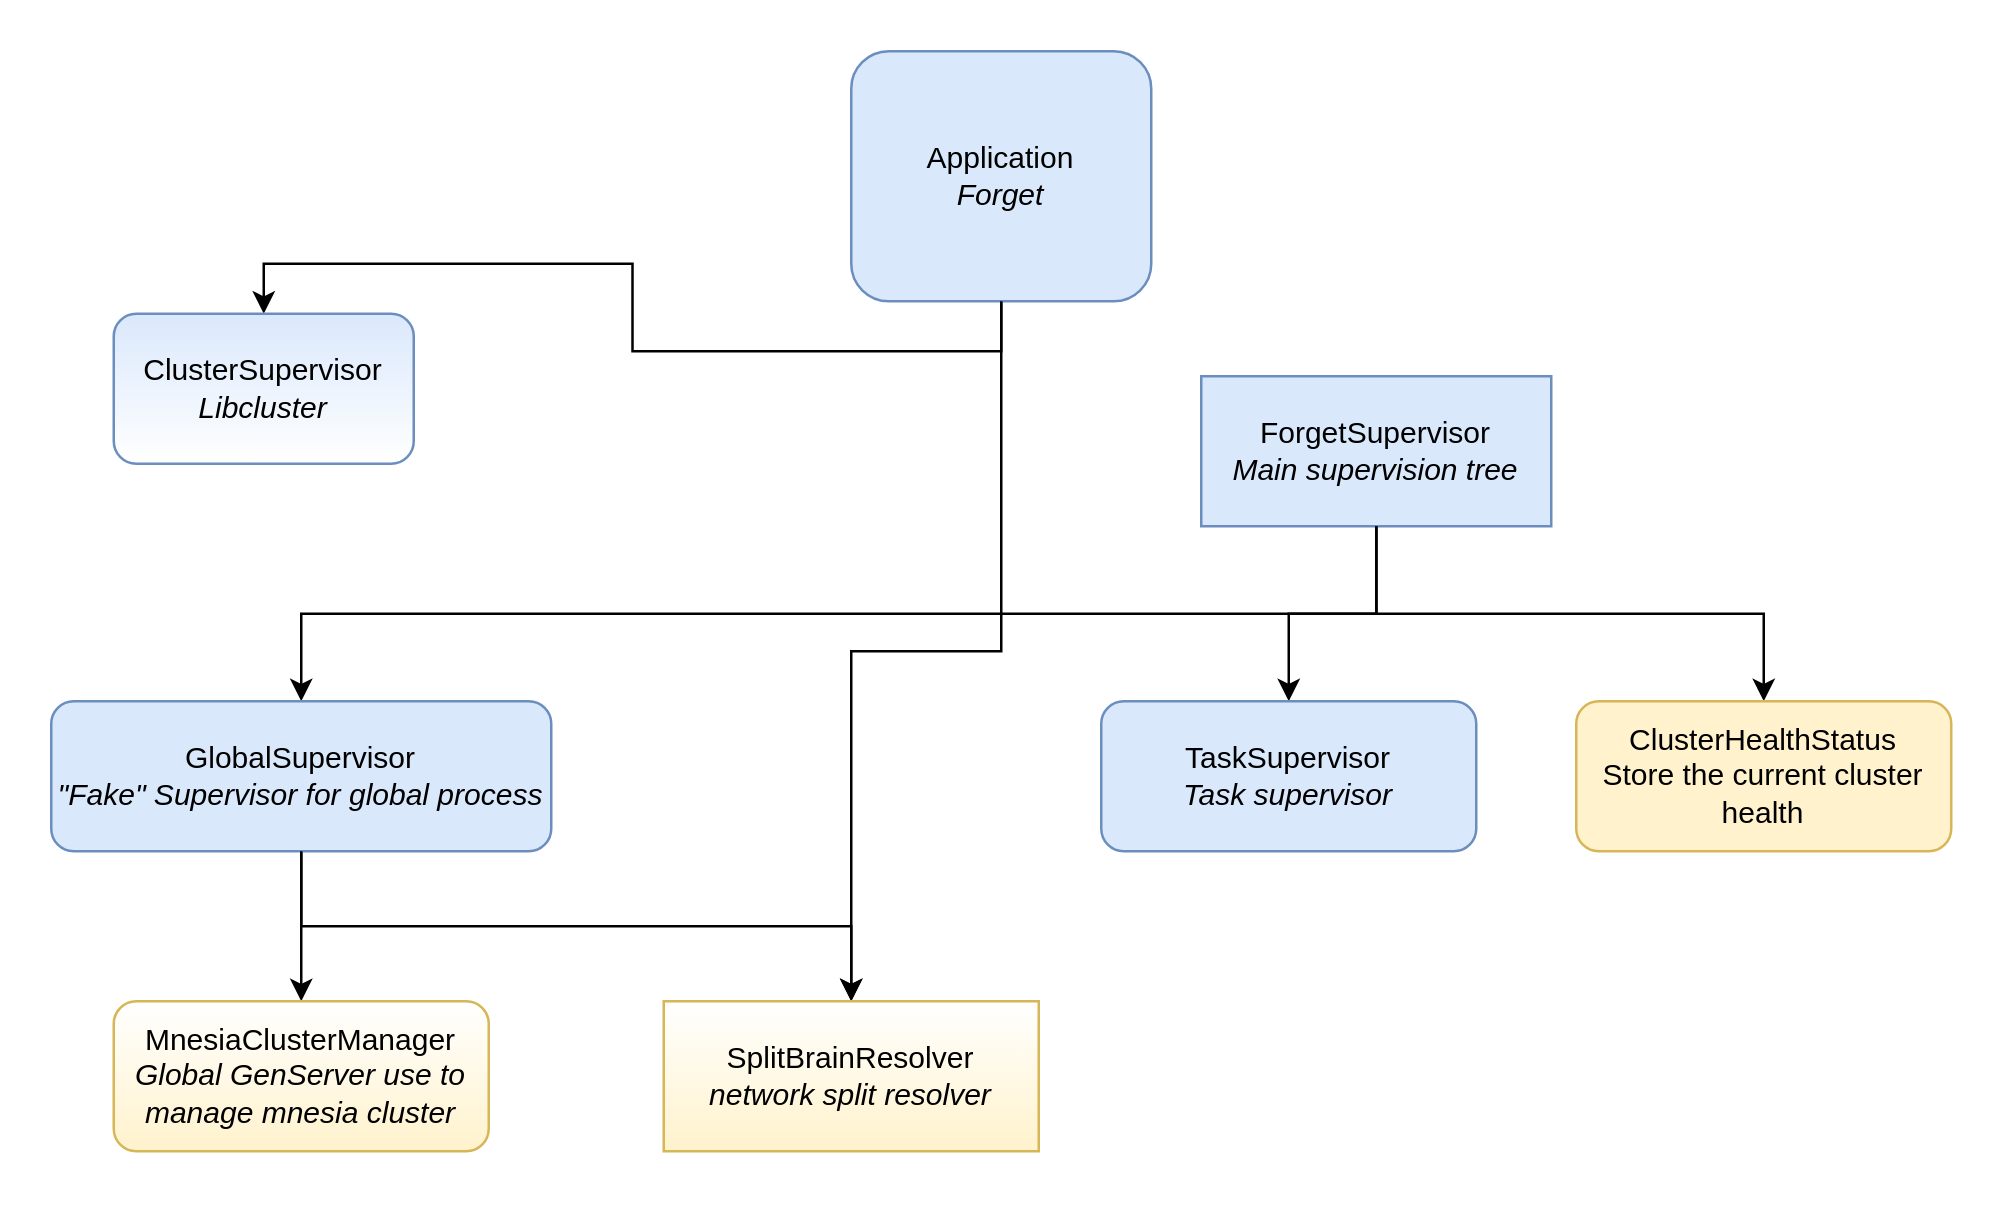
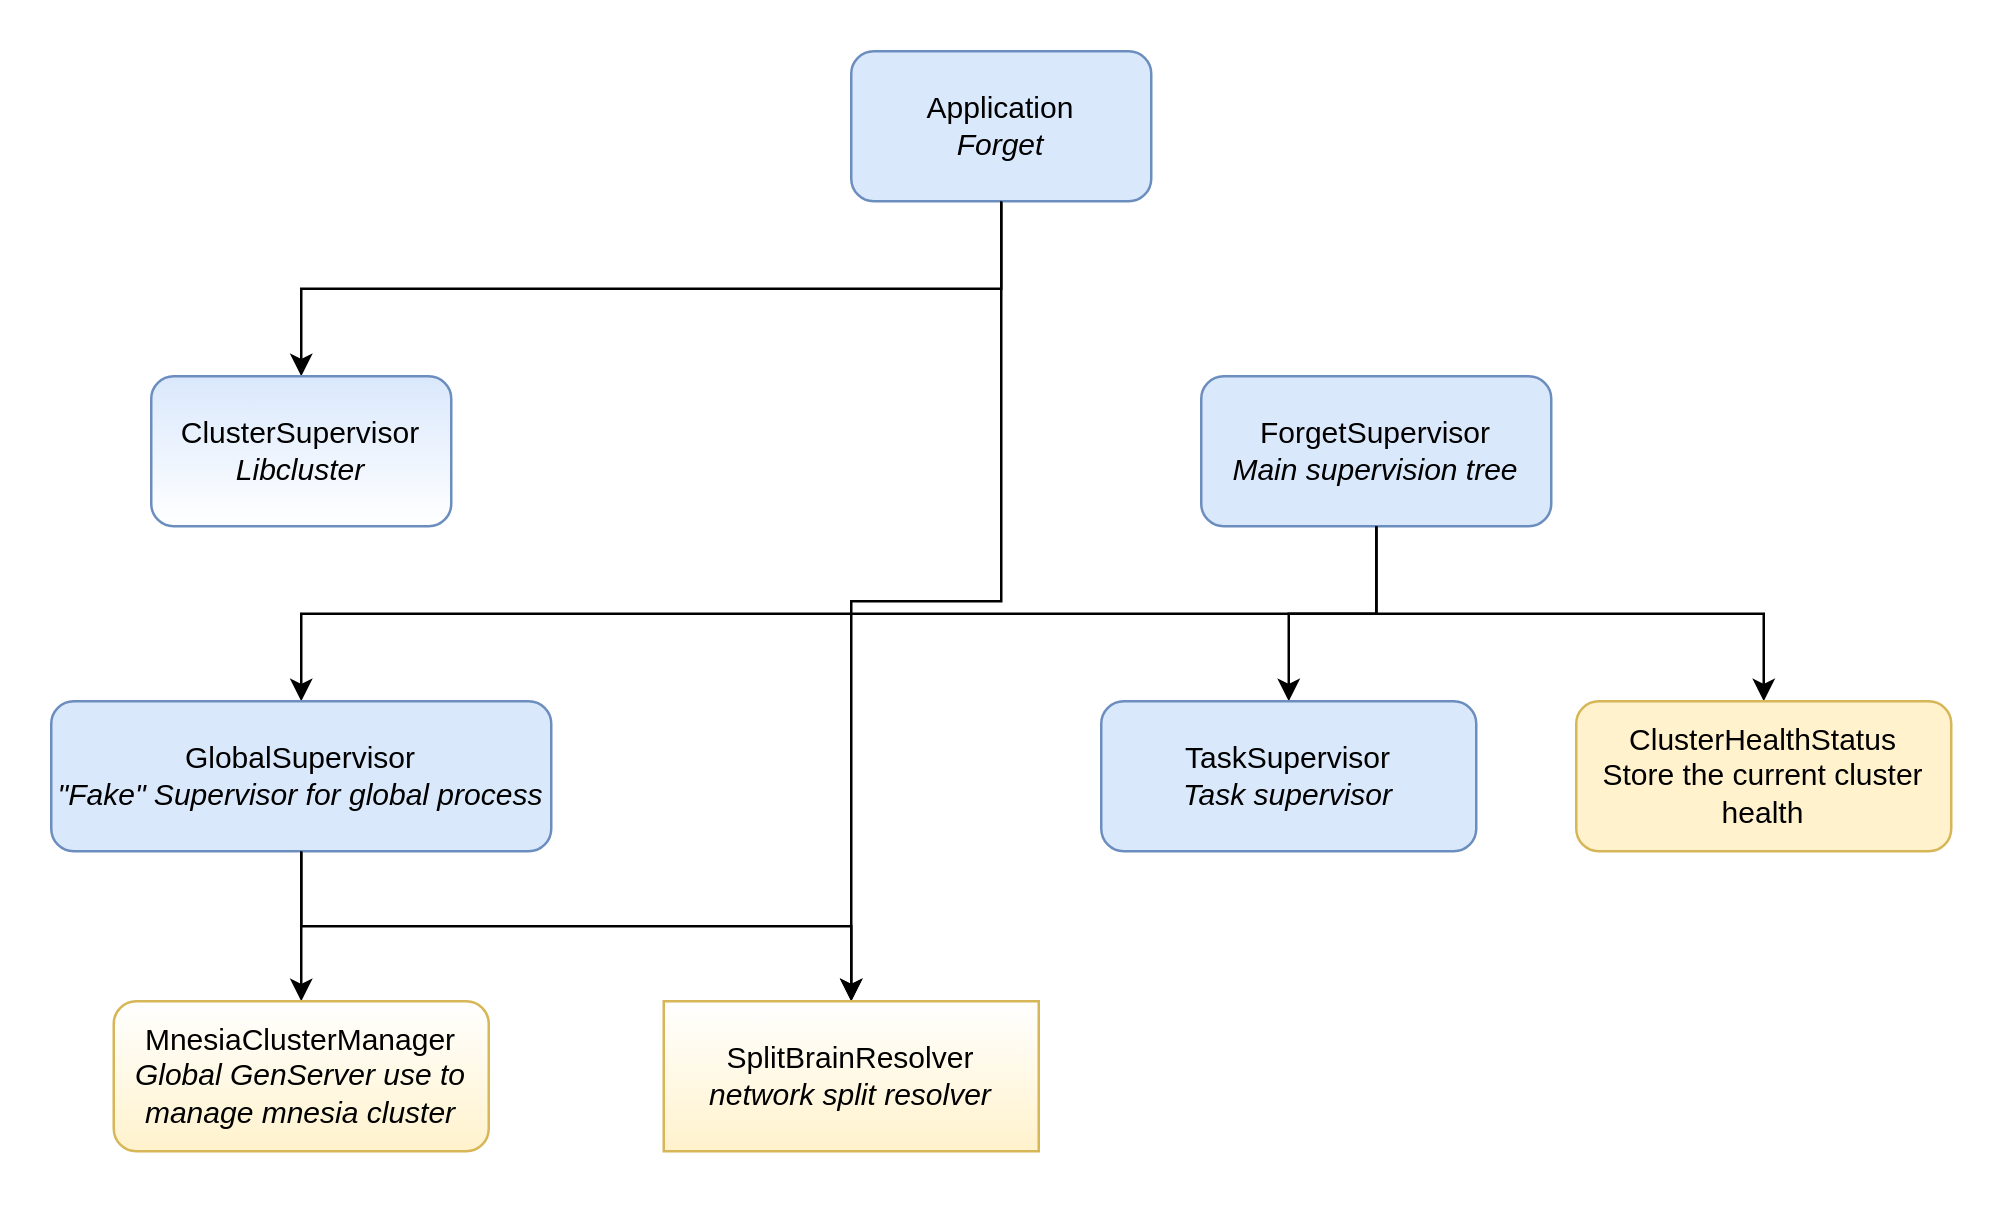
- <mxCell id="3" value="Application&lt;br&gt;&lt;i&gt;Forget&lt;/i&gt;" style="rounded=1;whiteSpace=wrap;html=1;fillColor=#dae8fc;strokeColor=#6c8ebf;" vertex="1" parent="1"><mxGeometry x="340" y="20" width="120" height="100" as="geometry" /></mxCell>
+ <mxCell id="3" value="Application&lt;br&gt;&lt;i&gt;Forget&lt;/i&gt;" style="rounded=1;whiteSpace=wrap;html=1;fillColor=#dae8fc;strokeColor=#6c8ebf;" vertex="1" parent="1"><mxGeometry x="340" y="20" width="120" height="60" as="geometry" /></mxCell>
- <mxCell id="5" value="ClusterSupervisor&lt;br&gt;&lt;i&gt;Libcluster&lt;/i&gt;" style="rounded=1;whiteSpace=wrap;html=1;fillColor=#dae8fc;strokeColor=#6c8ebf;gradientColor=#ffffff;gradientDirection=south;" vertex="1" parent="1"><mxGeometry x="45" y="125" width="120" height="60" as="geometry" /></mxCell>
+ <mxCell id="5" value="ClusterSupervisor&lt;br&gt;&lt;i&gt;Libcluster&lt;/i&gt;" style="rounded=1;whiteSpace=wrap;html=1;fillColor=#dae8fc;strokeColor=#6c8ebf;gradientColor=#ffffff;gradientDirection=south;" vertex="1" parent="1"><mxGeometry x="60" y="150" width="120" height="60" as="geometry" /></mxCell>
- <mxCell id="7" value="ForgetSupervisor&lt;br&gt;&lt;i&gt;Main supervision tree&lt;/i&gt;" style="whiteSpace=wrap;html=1;fillColor=#dae8fc;strokeColor=#6c8ebf;rounded=0;" vertex="1" parent="1"><mxGeometry x="480" y="150" width="140" height="60" as="geometry" /></mxCell>
+ <mxCell id="7" value="ForgetSupervisor&lt;br&gt;&lt;i&gt;Main supervision tree&lt;/i&gt;" style="rounded=1;whiteSpace=wrap;html=1;fillColor=#dae8fc;strokeColor=#6c8ebf;" vertex="1" parent="1"><mxGeometry x="480" y="150" width="140" height="60" as="geometry" /></mxCell>
